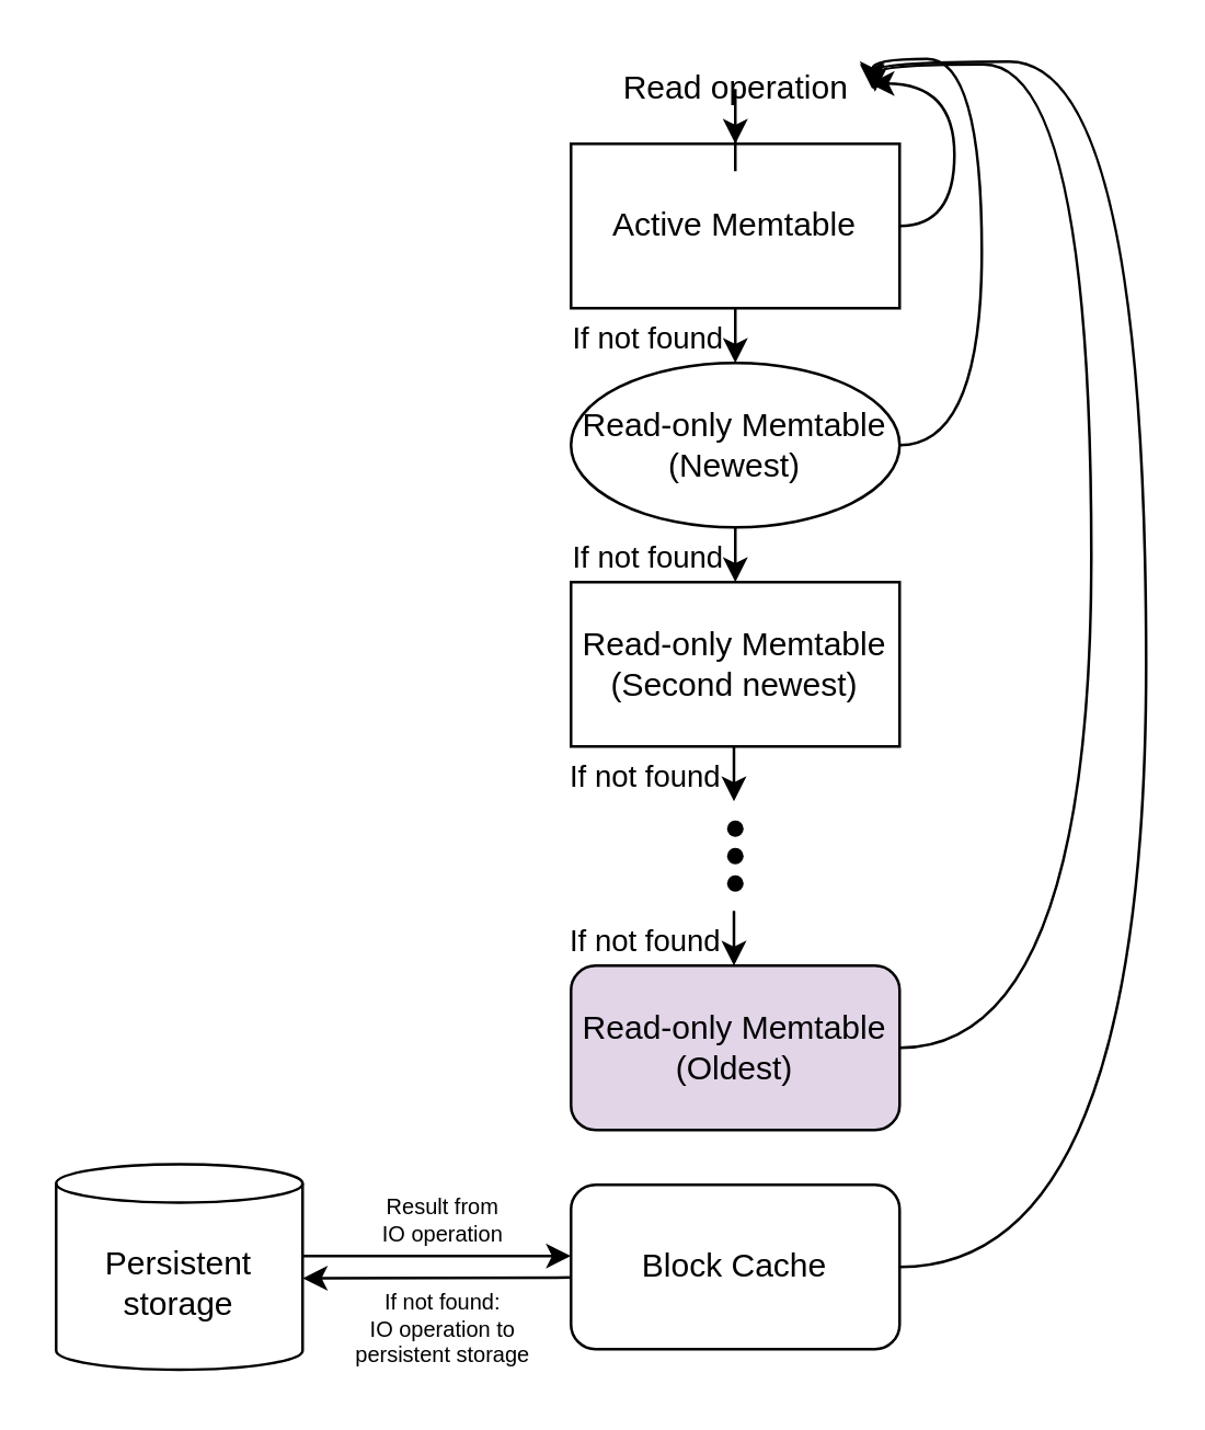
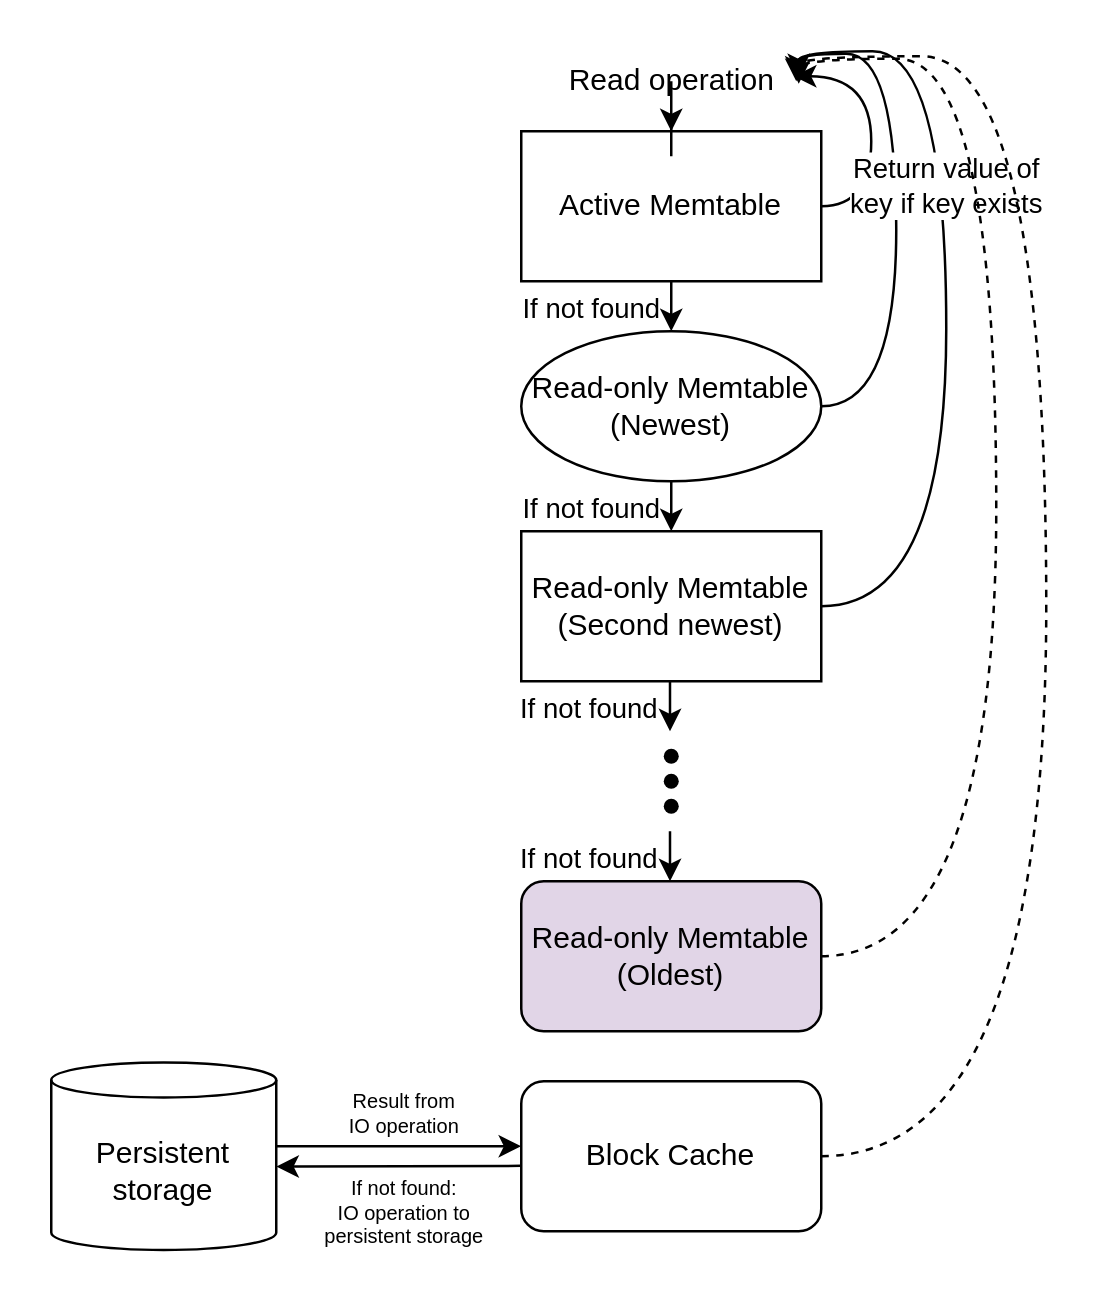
+ <mxCell id="12" style="edgeStyle=orthogonalEdgeStyle;curved=1;rounded=0;orthogonalLoop=1;jettySize=auto;html=1;exitX=1;exitY=0.5;exitDx=0;exitDy=0;entryX=1.01;entryY=0.4;entryDx=0;entryDy=0;entryPerimeter=0;" edge="1" parent="1" source="14" target="7"><mxGeometry relative="1" as="geometry"><Array as="points"><mxPoint x="378" y="242" /><mxPoint x="378" y="20" /></Array></mxGeometry></mxCell>
+ <mxCell id="13" value="&lt;div&gt;Return value of&lt;/div&gt;&lt;div&gt;key if key exists&lt;br&gt;&lt;/div&gt;" style="edgeLabel;html=1;align=center;verticalAlign=middle;resizable=0;points=[];" vertex="1" connectable="0" parent="12"><mxGeometry x="0.353" y="10" relative="1" as="geometry"><mxPoint x="9" y="12" as="offset" /></mxGeometry></mxCell>
- <mxCell id="21" style="edgeStyle=orthogonalEdgeStyle;curved=1;rounded=0;orthogonalLoop=1;jettySize=auto;html=1;exitX=1;exitY=0.5;exitDx=0;exitDy=0;entryX=1.01;entryY=0.55;entryDx=0;entryDy=0;entryPerimeter=0;" edge="1" parent="1" source="22" target="7"><mxGeometry relative="1" as="geometry"><Array as="points"><mxPoint x="398" y="382" /><mxPoint x="398" y="23" /></Array></mxGeometry></mxCell>
+ <mxCell id="21" style="edgeStyle=orthogonalEdgeStyle;curved=1;rounded=0;orthogonalLoop=1;jettySize=auto;html=1;exitX=1;exitY=0.5;exitDx=0;exitDy=0;entryX=1.01;entryY=0.55;entryDx=0;entryDy=0;entryPerimeter=0;dashed=1;" edge="1" parent="1" source="22" target="7"><mxGeometry relative="1" as="geometry"><Array as="points"><mxPoint x="398" y="382" /><mxPoint x="398" y="23" /></Array></mxGeometry></mxCell>
- <mxCell id="25" style="edgeStyle=orthogonalEdgeStyle;curved=1;rounded=0;orthogonalLoop=1;jettySize=auto;html=1;exitX=1;exitY=0.5;exitDx=0;exitDy=0;entryX=1;entryY=0.5;entryDx=0;entryDy=0;entryPerimeter=0;" edge="1" parent="1" source="28" target="7"><mxGeometry relative="1" as="geometry"><Array as="points"><mxPoint x="418" y="462" /><mxPoint x="418" y="22" /></Array></mxGeometry></mxCell>
+ <mxCell id="25" style="edgeStyle=orthogonalEdgeStyle;curved=1;rounded=0;orthogonalLoop=1;jettySize=auto;html=1;exitX=1;exitY=0.5;exitDx=0;exitDy=0;entryX=1;entryY=0.5;entryDx=0;entryDy=0;entryPerimeter=0;dashed=1;" edge="1" parent="1" source="28" target="7"><mxGeometry relative="1" as="geometry"><Array as="points"><mxPoint x="418" y="462" /><mxPoint x="418" y="22" /></Array></mxGeometry></mxCell>
